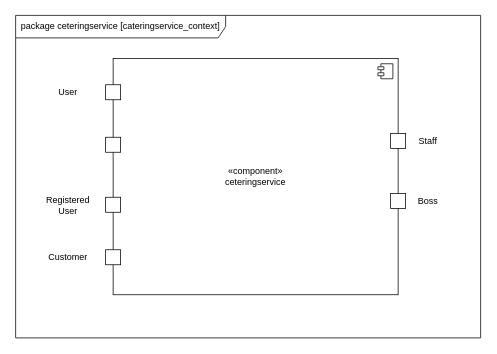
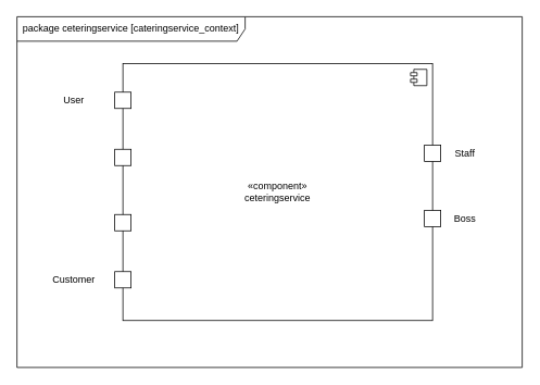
- <mxCell id="12" value="Registered User" style="text;html=1;strokeColor=none;fillColor=none;align=center;verticalAlign=middle;whiteSpace=wrap;rounded=0;" vertex="1" parent="1"><mxGeometry x="60" y="257.5" width="60" height="30" as="geometry" /></mxCell>
